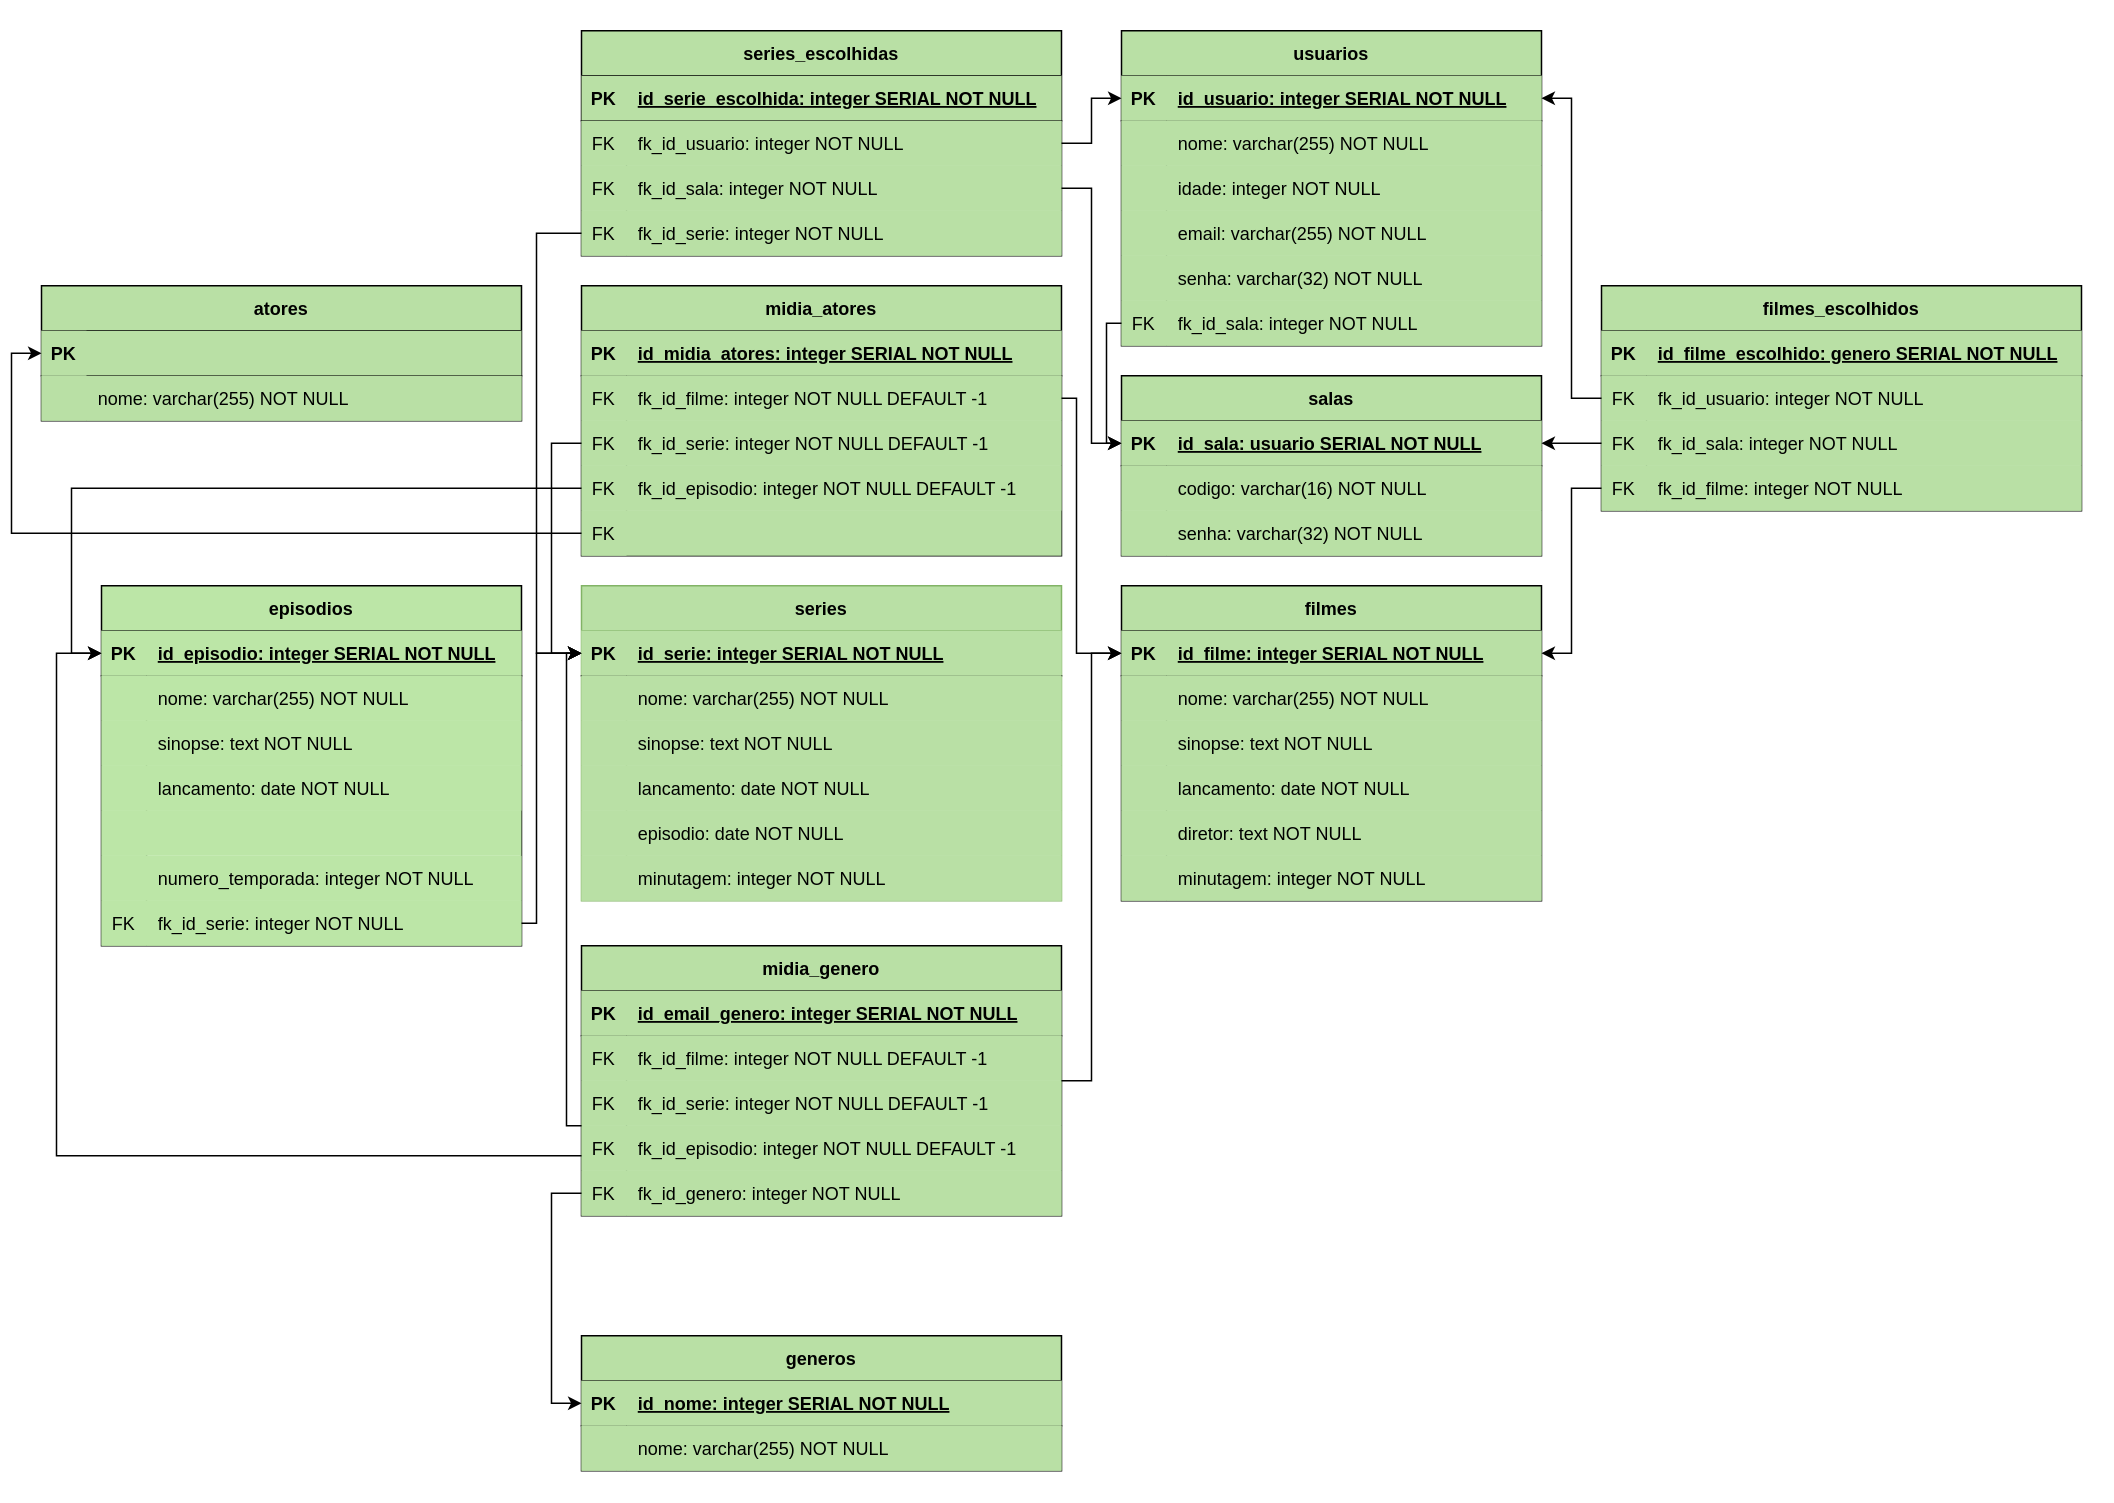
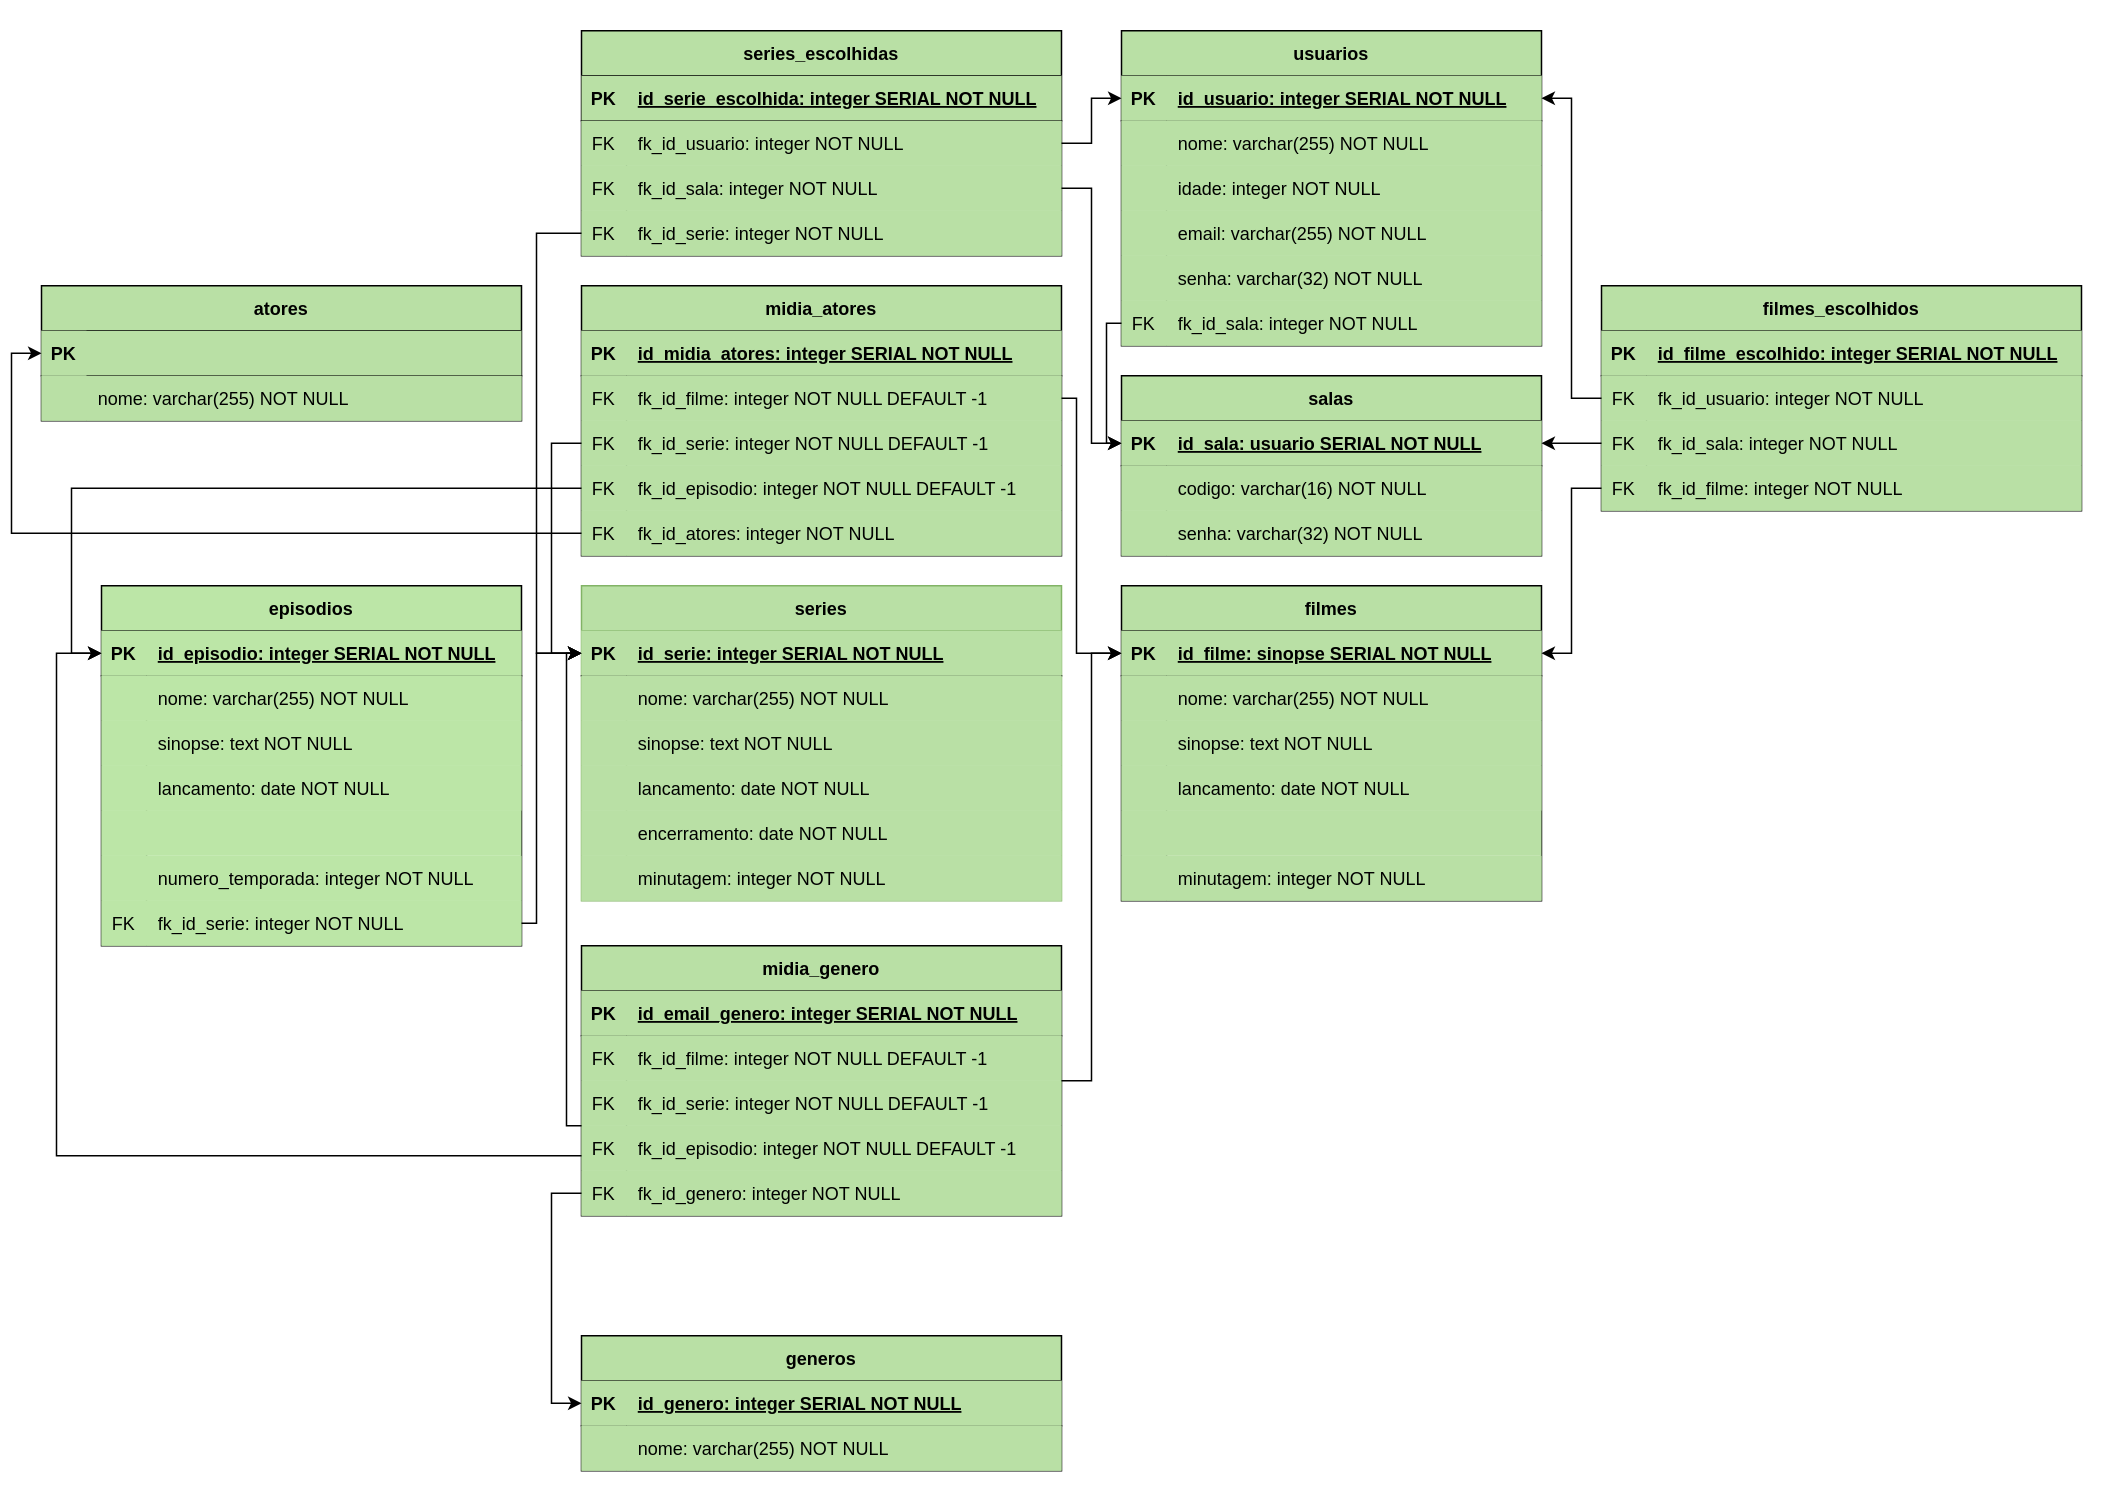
- <mxCell id="53" value="id_filme_escolhido: genero SERIAL NOT NULL" style="shape=partialRectangle;overflow=hidden;connectable=0;fillColor=#B9E0A5;top=0;left=0;bottom=0;right=0;align=left;spacingLeft=6;fontStyle=5;" parent="51" vertex="1"><mxGeometry x="30" width="290" height="30" as="geometry"><mxRectangle width="290" height="30" as="alternateBounds" /></mxGeometry></mxCell>
+ <mxCell id="53" value="id_filme_escolhido: integer SERIAL NOT NULL" style="shape=partialRectangle;overflow=hidden;connectable=0;fillColor=#B9E0A5;top=0;left=0;bottom=0;right=0;align=left;spacingLeft=6;fontStyle=5;" parent="51" vertex="1"><mxGeometry x="30" width="290" height="30" as="geometry"><mxRectangle width="290" height="30" as="alternateBounds" /></mxGeometry></mxCell>
+ <mxCell id="165" value="fk_id_atores: integer NOT NULL" style="shape=partialRectangle;overflow=hidden;connectable=0;fillColor=#B9E0A5;top=0;left=0;bottom=0;right=0;align=left;spacingLeft=6;" parent="163" vertex="1"><mxGeometry x="30" width="290" height="30" as="geometry"><mxRectangle width="290" height="30" as="alternateBounds" /></mxGeometry></mxCell>
- <mxCell id="15" value="id_filme: integer SERIAL NOT NULL" style="shape=partialRectangle;overflow=hidden;connectable=0;fillColor=#B9E0A5;top=0;left=0;bottom=0;right=0;align=left;spacingLeft=6;fontStyle=5;" parent="13" vertex="1"><mxGeometry x="30" width="250" height="30" as="geometry"><mxRectangle width="250" height="30" as="alternateBounds" /></mxGeometry></mxCell>
+ <mxCell id="15" value="id_filme: sinopse SERIAL NOT NULL" style="shape=partialRectangle;overflow=hidden;connectable=0;fillColor=#B9E0A5;top=0;left=0;bottom=0;right=0;align=left;spacingLeft=6;fontStyle=5;" parent="13" vertex="1"><mxGeometry x="30" width="250" height="30" as="geometry"><mxRectangle width="250" height="30" as="alternateBounds" /></mxGeometry></mxCell>
- <mxCell id="27" value="diretor: text NOT NULL" style="shape=partialRectangle;overflow=hidden;connectable=0;fillColor=#B9E0A5;top=0;left=0;bottom=0;right=0;align=left;spacingLeft=6;" parent="25" vertex="1"><mxGeometry x="30" width="250" height="30" as="geometry"><mxRectangle width="250" height="30" as="alternateBounds" /></mxGeometry></mxCell>
- <mxCell id="81" value="episodio: date NOT NULL" style="shape=partialRectangle;overflow=hidden;connectable=0;fillColor=#B9E0A5;top=0;left=0;bottom=0;right=0;align=left;spacingLeft=6;" parent="79" vertex="1"><mxGeometry x="30" width="290" height="30" as="geometry"><mxRectangle width="290" height="30" as="alternateBounds" /></mxGeometry></mxCell>
+ <mxCell id="81" value="encerramento: date NOT NULL" style="shape=partialRectangle;overflow=hidden;connectable=0;fillColor=#B9E0A5;top=0;left=0;bottom=0;right=0;align=left;spacingLeft=6;" parent="79" vertex="1"><mxGeometry x="30" width="290" height="30" as="geometry"><mxRectangle width="290" height="30" as="alternateBounds" /></mxGeometry></mxCell>
- <mxCell id="126" value="id_nome: integer SERIAL NOT NULL" style="shape=partialRectangle;overflow=hidden;connectable=0;fillColor=#B9E0A5;top=0;left=0;bottom=0;right=0;align=left;spacingLeft=6;fontStyle=5;" parent="124" vertex="1"><mxGeometry x="30" width="290" height="30" as="geometry"><mxRectangle width="290" height="30" as="alternateBounds" /></mxGeometry></mxCell>
+ <mxCell id="126" value="id_genero: integer SERIAL NOT NULL" style="shape=partialRectangle;overflow=hidden;connectable=0;fillColor=#B9E0A5;top=0;left=0;bottom=0;right=0;align=left;spacingLeft=6;fontStyle=5;" parent="124" vertex="1"><mxGeometry x="30" width="290" height="30" as="geometry"><mxRectangle width="290" height="30" as="alternateBounds" /></mxGeometry></mxCell>
